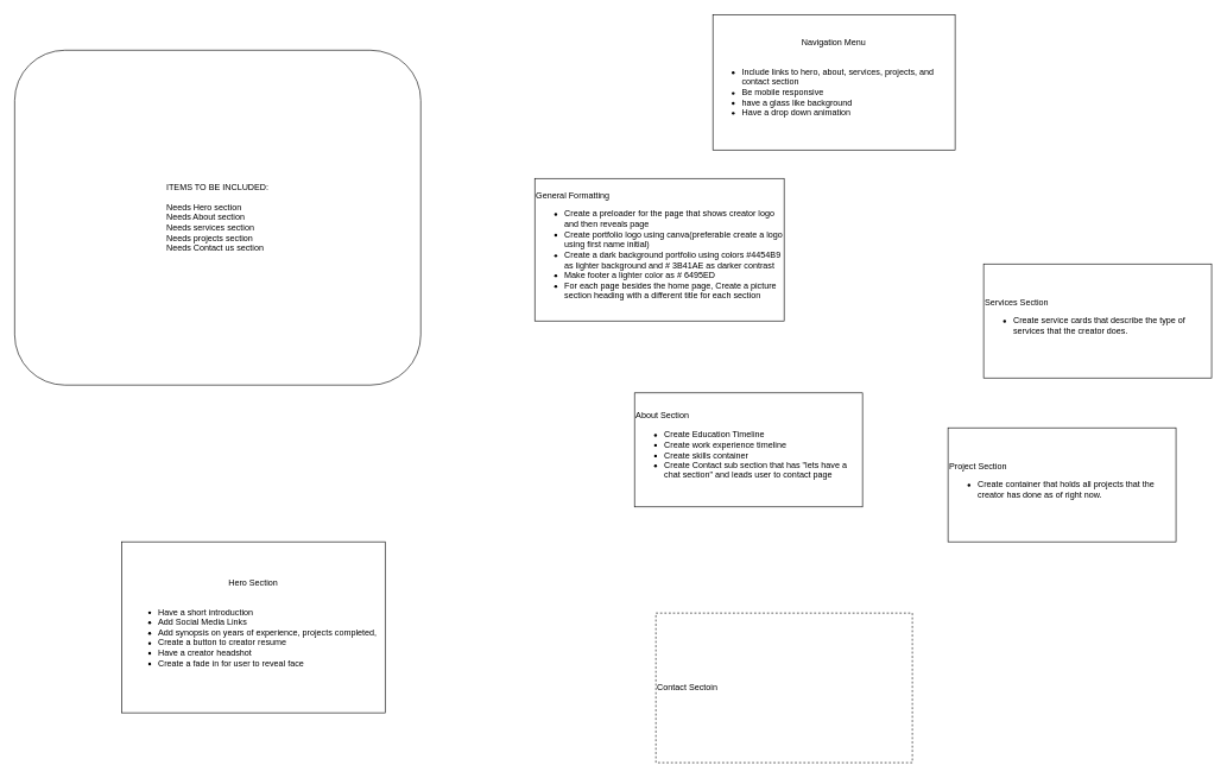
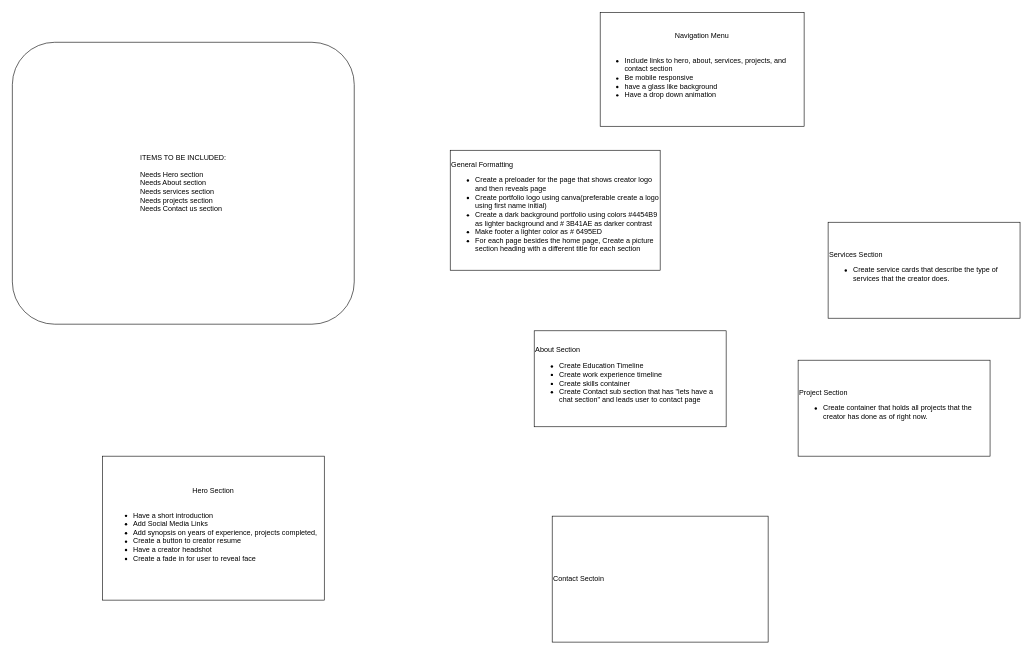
- <mxCell id="9" value="Contact Sectoin" style="rounded=0;whiteSpace=wrap;html=1;align=left;dashed=1;" vertex="1" parent="1"><mxGeometry x="920" y="860" width="360" height="210" as="geometry" /></mxCell>
+ <mxCell id="9" value="Contact Sectoin" style="rounded=0;whiteSpace=wrap;html=1;align=left;" vertex="1" parent="1"><mxGeometry x="920" y="860" width="360" height="210" as="geometry" /></mxCell>
